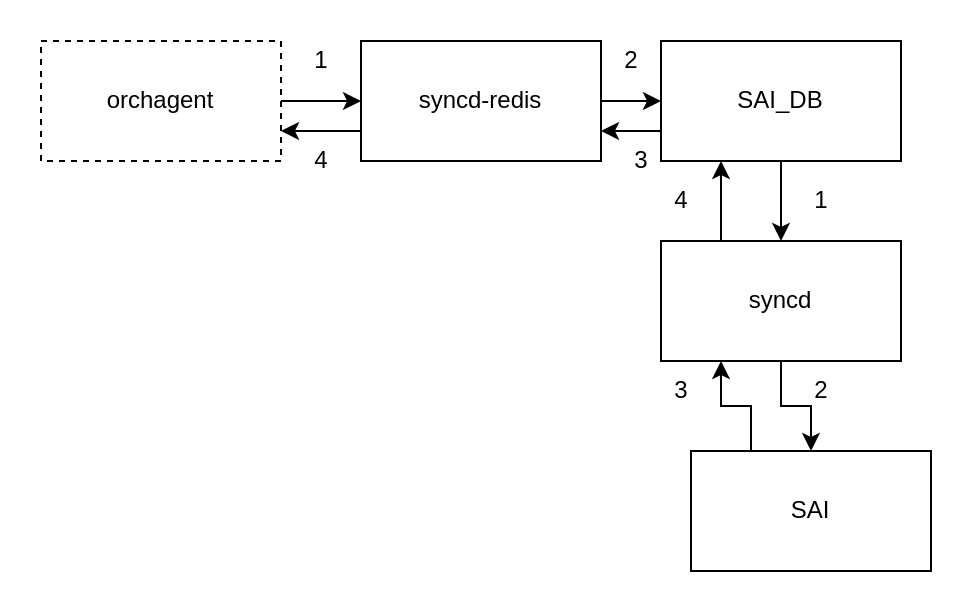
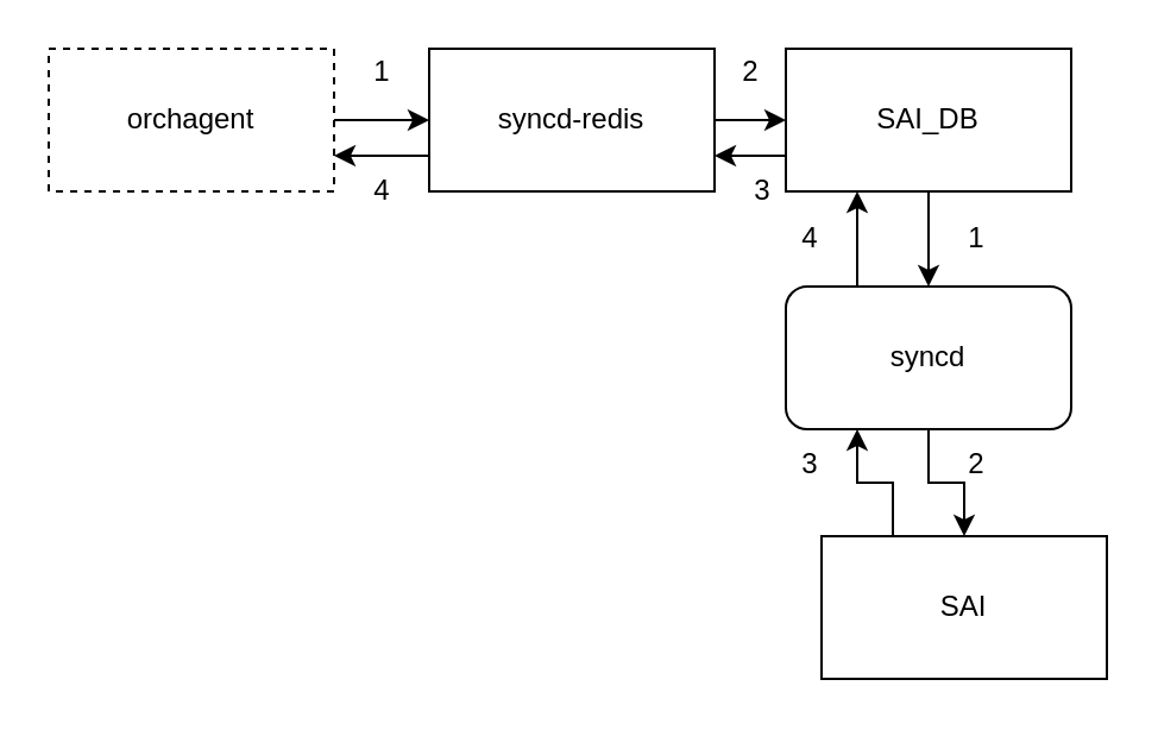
- <mxCell id="12" value="syncd" style="rounded=0;whiteSpace=wrap;html=1;" parent="1" vertex="1"><mxGeometry x="330" y="120" width="120" height="60" as="geometry" /></mxCell>
+ <mxCell id="12" value="syncd" style="whiteSpace=wrap;html=1;rounded=1;" parent="1" vertex="1"><mxGeometry x="330" y="120" width="120" height="60" as="geometry" /></mxCell>
